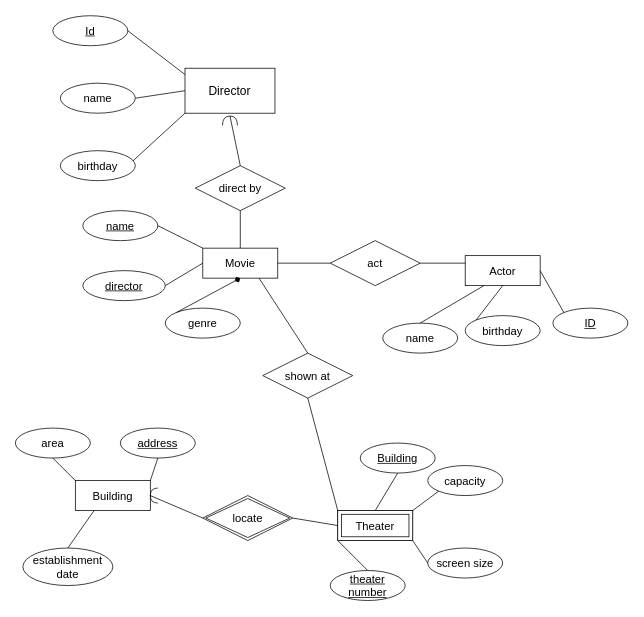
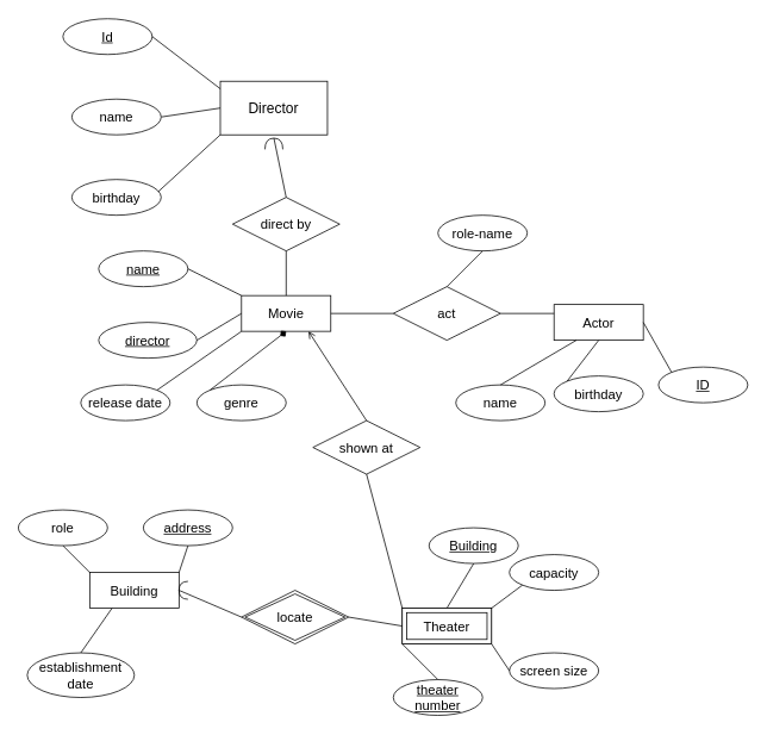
+ <mxCell id="46" value="role-name" style="ellipse;whiteSpace=wrap;html=1;align=center;fontSize=15;" parent="1" vertex="1"><mxGeometry x="490" y="240" width="100" height="40" as="geometry" /></mxCell>
+ <mxCell id="47" value="" style="endArrow=none;html=1;rounded=0;fontSize=15;exitX=0.5;exitY=1;exitDx=0;exitDy=0;entryX=0.5;entryY=0;entryDx=0;entryDy=0;" parent="1" source="46" target="43" edge="1"><mxGeometry width="50" height="50" relative="1" as="geometry"><mxPoint x="450" y="370" as="sourcePoint" /><mxPoint x="500" y="320" as="targetPoint" /></mxGeometry></mxCell>
- <mxCell id="52" value="" style="endArrow=none;html=1;rounded=0;fontSize=15;strokeColor=default;entryX=0.75;entryY=1;entryDx=0;entryDy=0;exitX=0.5;exitY=0;exitDx=0;exitDy=0;" parent="1" source="51" target="9" edge="1"><mxGeometry width="50" height="50" relative="1" as="geometry"><mxPoint x="550" y="580" as="sourcePoint" /><mxPoint x="600" y="530" as="targetPoint" /></mxGeometry></mxCell>
+ <mxCell id="52" value="" style="endArrow=open;html=1;rounded=0;fontSize=15;strokeColor=default;entryX=0.75;entryY=1;entryDx=0;entryDy=0;exitX=0.5;exitY=0;exitDx=0;exitDy=0;" parent="1" source="51" target="9" edge="1"><mxGeometry width="50" height="50" relative="1" as="geometry"><mxPoint x="550" y="580" as="sourcePoint" /><mxPoint x="600" y="530" as="targetPoint" /></mxGeometry></mxCell>
+ <mxCell id="16" value="" style="endArrow=none;html=1;rounded=0;fontSize=15;exitX=1;exitY=0;exitDx=0;exitDy=0;entryX=0;entryY=1;entryDx=0;entryDy=0;" parent="1" source="13" target="9" edge="1"><mxGeometry width="50" height="50" relative="1" as="geometry"><mxPoint x="200" y="270" as="sourcePoint" /><mxPoint x="250" y="220" as="targetPoint" /></mxGeometry></mxCell>
- <mxCell id="12" value="genre" style="ellipse;whiteSpace=wrap;html=1;align=center;fontSize=15;" parent="1" vertex="1"><mxGeometry x="220" y="410" width="100" height="40" as="geometry" /></mxCell>
+ <mxCell id="12" value="genre" style="ellipse;whiteSpace=wrap;html=1;align=center;fontSize=15;" parent="1" vertex="1"><mxGeometry x="220" y="430" width="100" height="40" as="geometry" /></mxCell>
+ <mxCell id="13" value="release date" style="ellipse;whiteSpace=wrap;html=1;align=center;fontSize=15;" parent="1" vertex="1"><mxGeometry x="90" y="430" width="100" height="40" as="geometry" /></mxCell>
- <mxCell id="26" value="area" style="ellipse;whiteSpace=wrap;html=1;align=center;fontSize=15;" parent="1" vertex="1"><mxGeometry x="20" y="570" width="100" height="40" as="geometry" /></mxCell>
+ <mxCell id="26" value="role" style="ellipse;whiteSpace=wrap;html=1;align=center;fontSize=15;" parent="1" vertex="1"><mxGeometry x="20" y="570" width="100" height="40" as="geometry" /></mxCell>
